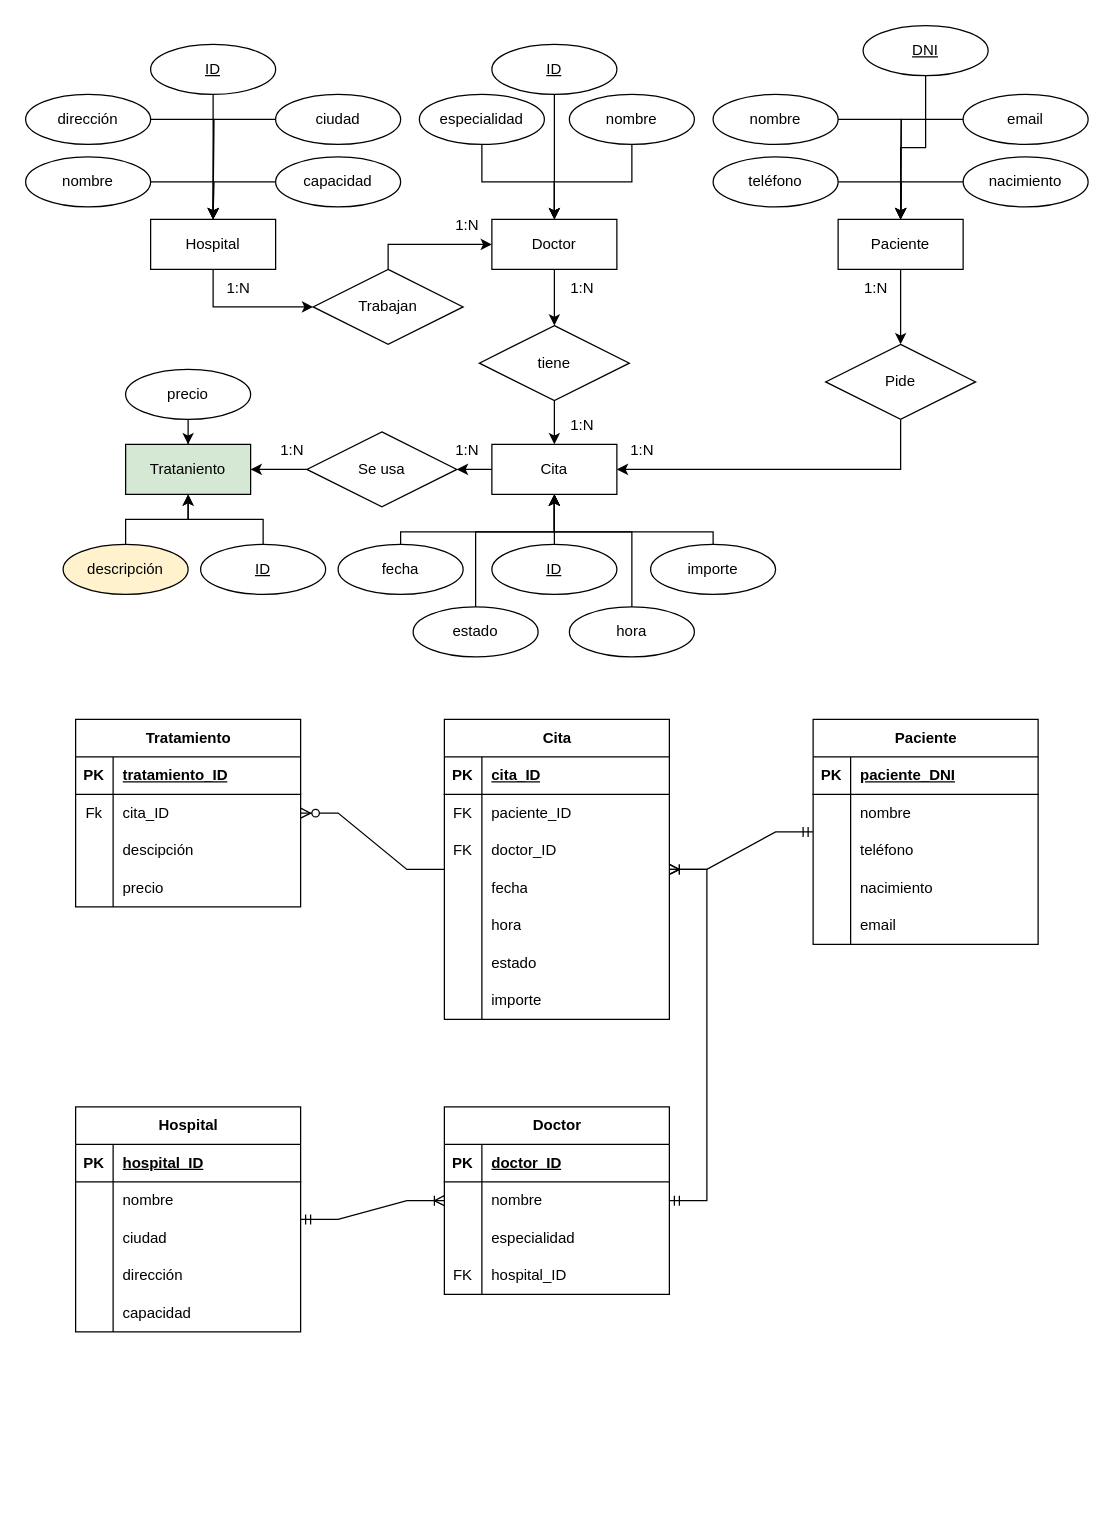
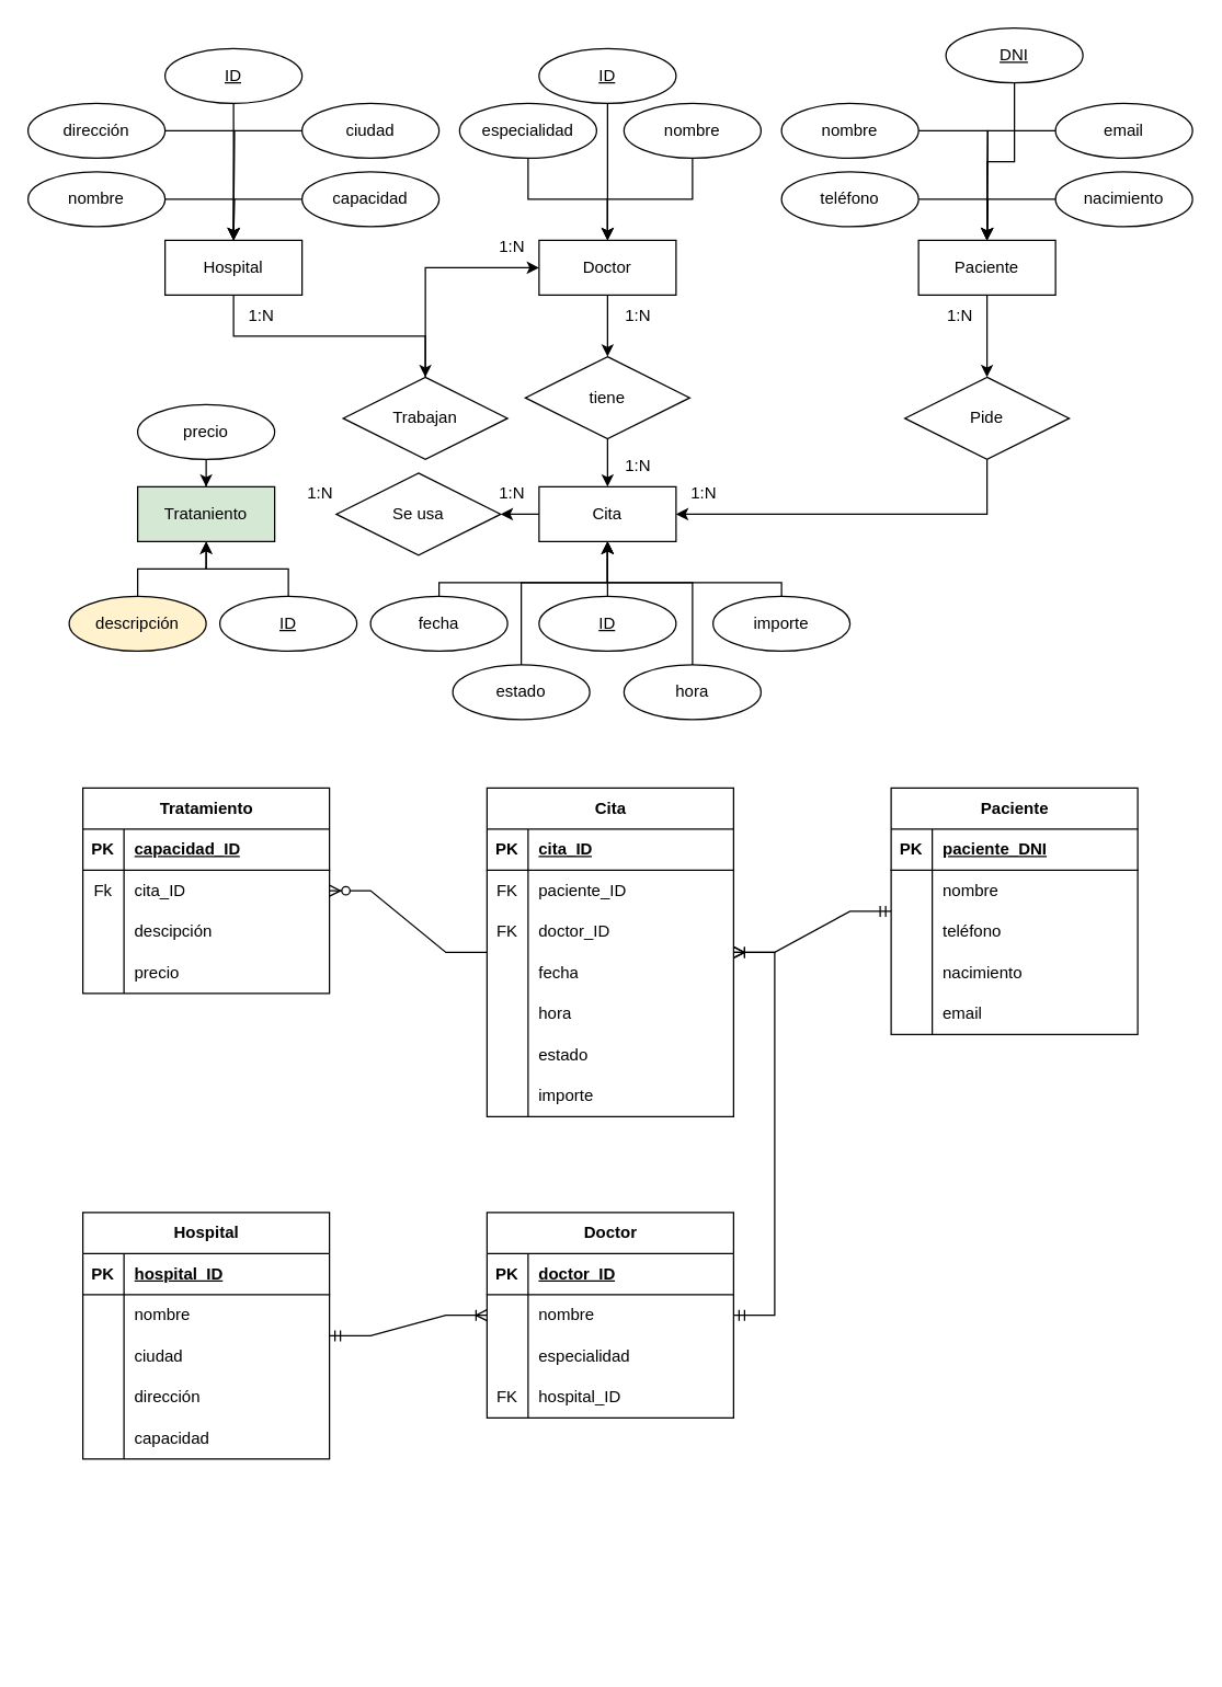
- <mxCell id="35" value="Trabajan" style="shape=rhombus;perimeter=rhombusPerimeter;whiteSpace=wrap;html=1;align=center;" vertex="1" parent="1"><mxGeometry x="250" y="215" width="120" height="60" as="geometry" /></mxCell>
+ <mxCell id="35" value="Trabajan" style="shape=rhombus;perimeter=rhombusPerimeter;whiteSpace=wrap;html=1;align=center;" vertex="1" parent="1"><mxGeometry x="250" y="275" width="120" height="60" as="geometry" /></mxCell>
- <mxCell id="58" style="edgeStyle=orthogonalEdgeStyle;rounded=0;orthogonalLoop=1;jettySize=auto;html=1;" edge="1" parent="1" source="59" target="51"><mxGeometry relative="1" as="geometry" /></mxCell>
- <mxCell id="138" value="tratamiento_ID" style="shape=partialRectangle;connectable=0;fillColor=none;top=0;left=0;bottom=0;right=0;align=left;spacingLeft=6;fontStyle=5;overflow=hidden;whiteSpace=wrap;html=1;" vertex="1" parent="136"><mxGeometry x="30" width="150" height="30" as="geometry"><mxRectangle width="150" height="30" as="alternateBounds" /></mxGeometry></mxCell>
+ <mxCell id="138" value="capacidad_ID" style="shape=partialRectangle;connectable=0;fillColor=none;top=0;left=0;bottom=0;right=0;align=left;spacingLeft=6;fontStyle=5;overflow=hidden;whiteSpace=wrap;html=1;" vertex="1" parent="136"><mxGeometry x="30" width="150" height="30" as="geometry"><mxRectangle width="150" height="30" as="alternateBounds" /></mxGeometry></mxCell>
